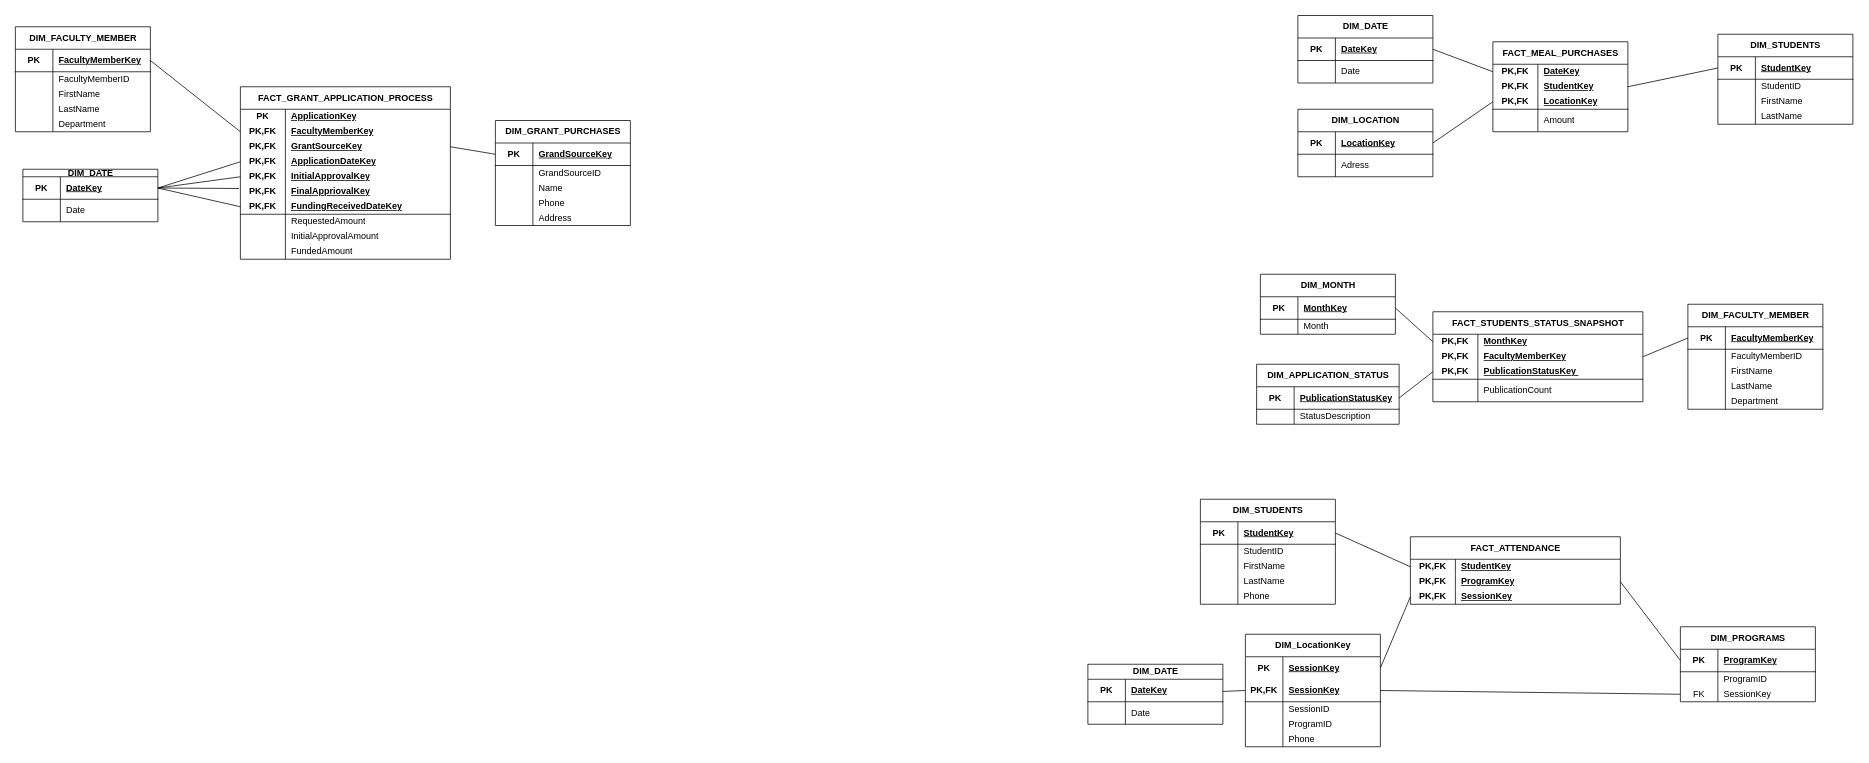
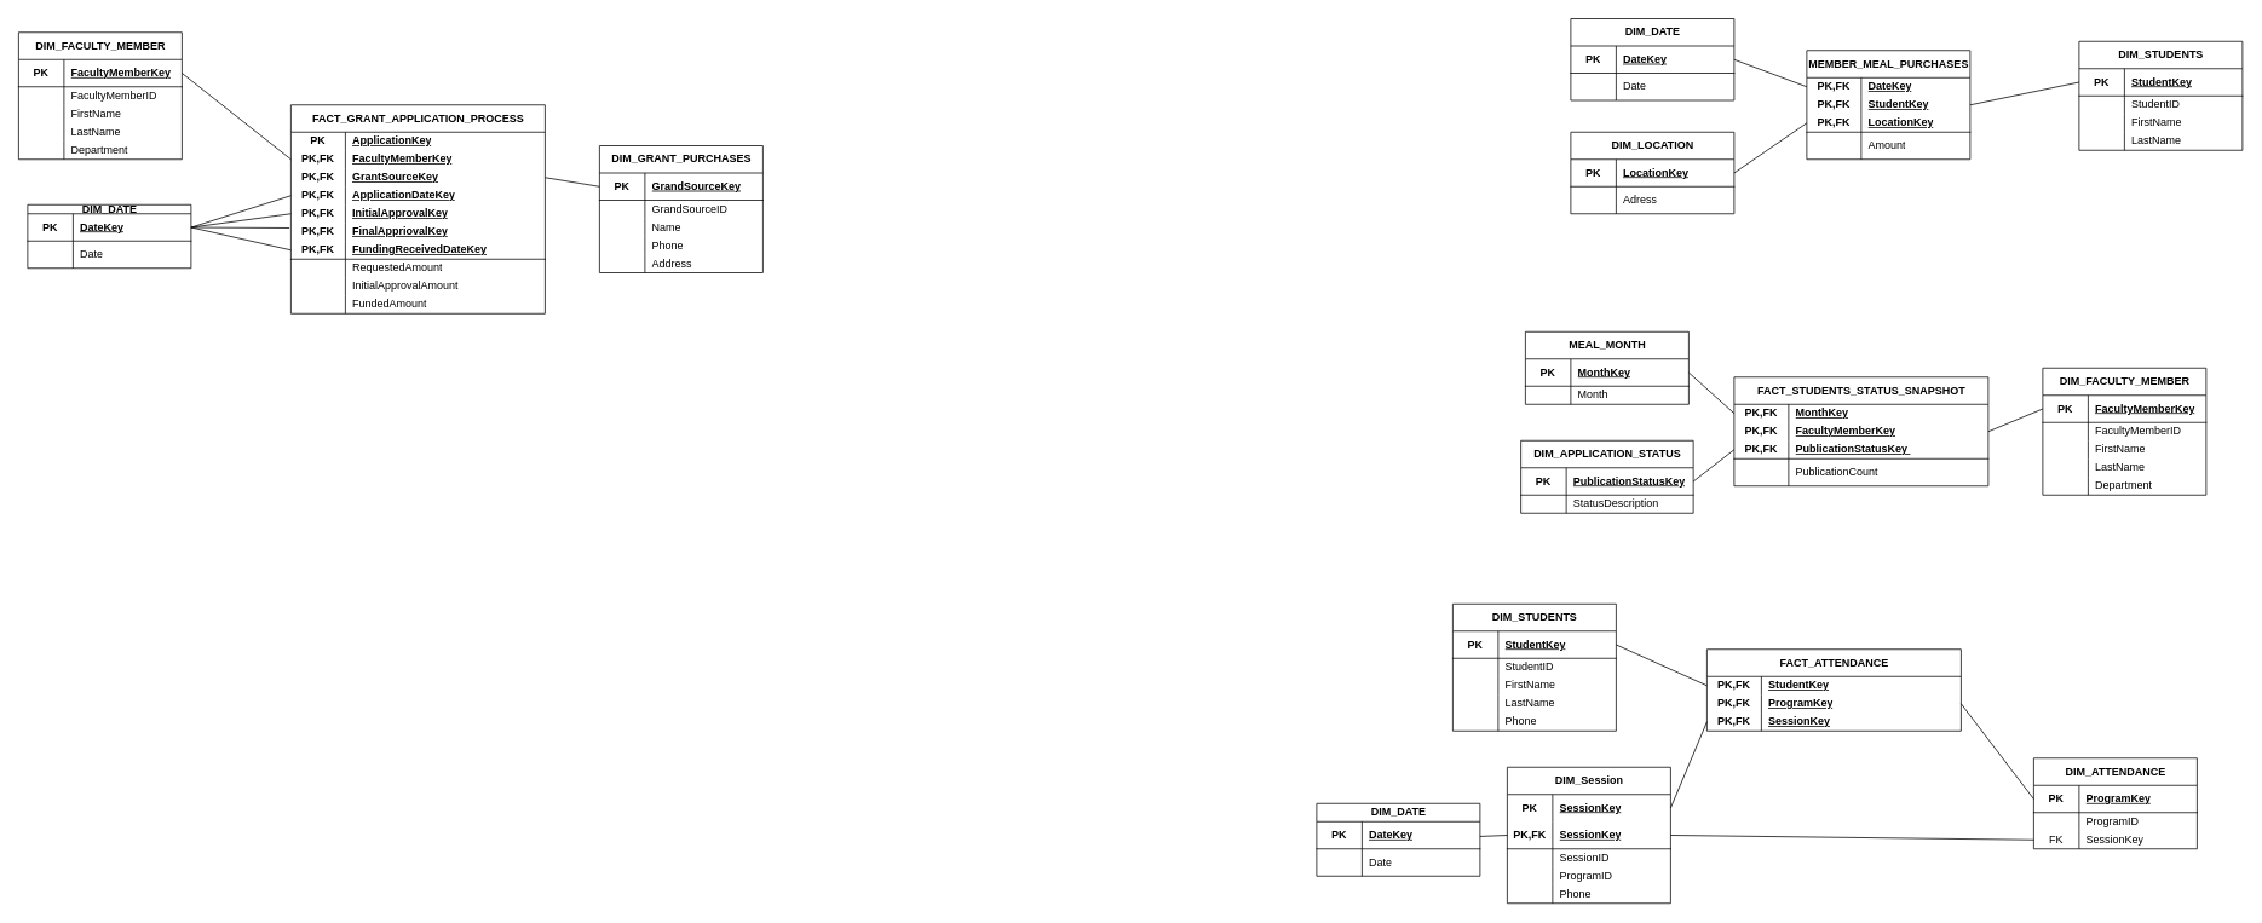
- <mxCell id="9" value="FACT_MEAL_PURCHASES" style="shape=table;startSize=30;container=1;collapsible=1;childLayout=tableLayout;fixedRows=1;rowLines=0;fontStyle=1;align=center;resizeLast=1;html=1;strokeColor=default;" vertex="1" parent="1"><mxGeometry x="1990" y="55" width="180" height="120" as="geometry" /></mxCell>
+ <mxCell id="9" value="MEMBER_MEAL_PURCHASES" style="shape=table;startSize=30;container=1;collapsible=1;childLayout=tableLayout;fixedRows=1;rowLines=0;fontStyle=1;align=center;resizeLast=1;html=1;strokeColor=default;" vertex="1" parent="1"><mxGeometry x="1990" y="55" width="180" height="120" as="geometry" /></mxCell>
- <mxCell id="59" value="DIM_MONTH" style="shape=table;startSize=30;container=1;collapsible=1;childLayout=tableLayout;fixedRows=1;rowLines=0;fontStyle=1;align=center;resizeLast=1;html=1;" vertex="1" parent="1"><mxGeometry x="1680" y="365" width="180" height="80" as="geometry" /></mxCell>
+ <mxCell id="59" value="MEAL_MONTH" style="shape=table;startSize=30;container=1;collapsible=1;childLayout=tableLayout;fixedRows=1;rowLines=0;fontStyle=1;align=center;resizeLast=1;html=1;" vertex="1" parent="1"><mxGeometry x="1680" y="365" width="180" height="80" as="geometry" /></mxCell>
- <mxCell id="119" value="DIM_PROGRAMS" style="shape=table;startSize=30;container=1;collapsible=1;childLayout=tableLayout;fixedRows=1;rowLines=0;fontStyle=1;align=center;resizeLast=1;html=1;" vertex="1" parent="1"><mxGeometry x="2240" y="835" width="180" height="100" as="geometry" /></mxCell>
+ <mxCell id="119" value="DIM_ATTENDANCE" style="shape=table;startSize=30;container=1;collapsible=1;childLayout=tableLayout;fixedRows=1;rowLines=0;fontStyle=1;align=center;resizeLast=1;html=1;" vertex="1" parent="1"><mxGeometry x="2240" y="835" width="180" height="100" as="geometry" /></mxCell>
- <mxCell id="129" value="DIM_LocationKey" style="shape=table;startSize=30;container=1;collapsible=1;childLayout=tableLayout;fixedRows=1;rowLines=0;fontStyle=1;align=center;resizeLast=1;html=1;" vertex="1" parent="1"><mxGeometry x="1660" y="845" width="180" height="150" as="geometry" /></mxCell>
+ <mxCell id="129" value="DIM_Session" style="shape=table;startSize=30;container=1;collapsible=1;childLayout=tableLayout;fixedRows=1;rowLines=0;fontStyle=1;align=center;resizeLast=1;html=1;" vertex="1" parent="1"><mxGeometry x="1660" y="845" width="180" height="150" as="geometry" /></mxCell>
